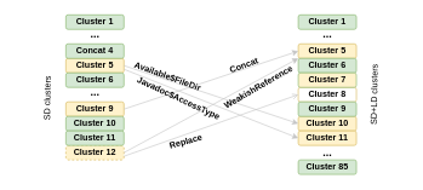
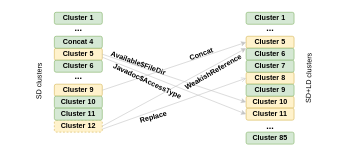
- <mxCell id="33" value="&lt;b&gt;Cluster 7&lt;/b&gt;" style="rounded=1;whiteSpace=wrap;html=1;fillColor=#fff2cc;strokeColor=#82b366;" vertex="1" parent="1"><mxGeometry x="410" y="100" width="80" height="20" as="geometry" /></mxCell>
+ <mxCell id="33" value="&lt;b&gt;Cluster 7&lt;/b&gt;" style="rounded=1;whiteSpace=wrap;html=1;fillColor=#d5e8d4;strokeColor=#82b366;" vertex="1" parent="1"><mxGeometry x="410" y="100" width="80" height="20" as="geometry" /></mxCell>
- <mxCell id="9" value="&lt;b&gt;Cluster 8&lt;/b&gt;" style="rounded=1;whiteSpace=wrap;html=1;fillColor=#ffffff;strokeColor=#d6b656;" parent="1" vertex="1"><mxGeometry x="410" y="120" width="80" height="20" as="geometry" /></mxCell>
+ <mxCell id="9" value="&lt;b&gt;Cluster 8&lt;/b&gt;" style="rounded=1;whiteSpace=wrap;html=1;fillColor=#fff2cc;strokeColor=#d6b656;" parent="1" vertex="1"><mxGeometry x="410" y="120" width="80" height="20" as="geometry" /></mxCell>
